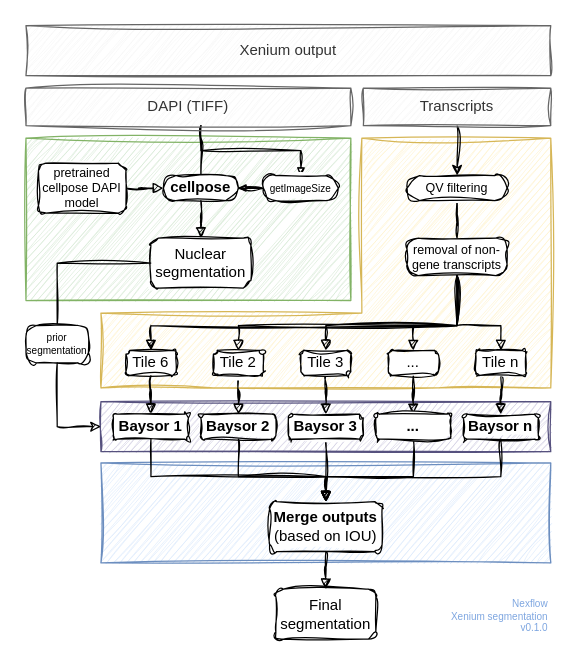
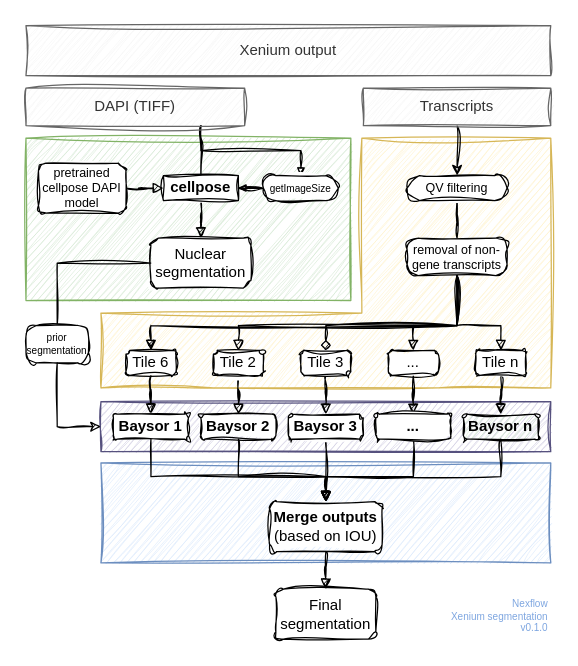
- <mxCell id="9" value="DAPI (TIFF)" style="rounded=0;whiteSpace=wrap;html=1;fillColor=#f5f5f5;fontColor=#333333;strokeColor=#666666;sketch=1;curveFitting=1;jiggle=2;" parent="1" vertex="1"><mxGeometry x="20" y="70" width="260" height="30" as="geometry" /></mxCell>
+ <mxCell id="9" value="DAPI (TIFF)" style="rounded=0;whiteSpace=wrap;html=1;fillColor=#f5f5f5;fontColor=#333333;strokeColor=#666666;sketch=1;curveFitting=1;jiggle=2;" parent="1" vertex="1"><mxGeometry x="20" y="70" width="175" height="30" as="geometry" /></mxCell>
- <mxCell id="15" value="cellpose" style="rounded=1;whiteSpace=wrap;html=1;arcSize=50;fontStyle=1;sketch=1;curveFitting=1;jiggle=2;" parent="1" vertex="1"><mxGeometry x="130" y="140" width="60" height="20" as="geometry" /></mxCell>
+ <mxCell id="15" value="cellpose" style="whiteSpace=wrap;html=1;arcSize=50;fontStyle=1;sketch=1;curveFitting=1;jiggle=2;rounded=0;" parent="1" vertex="1"><mxGeometry x="130" y="140" width="60" height="20" as="geometry" /></mxCell>
- <mxCell id="22" style="edgeStyle=orthogonalEdgeStyle;rounded=0;orthogonalLoop=1;jettySize=auto;html=1;entryX=0.5;entryY=0;entryDx=0;entryDy=0;endArrow=block;endFill=1;sketch=1;curveFitting=1;jiggle=2;" parent="1" source="25" target="31" edge="1"><mxGeometry relative="1" as="geometry"><Array as="points"><mxPoint x="365" y="260" /><mxPoint x="260" y="260" /></Array></mxGeometry></mxCell>
+ <mxCell id="22" style="edgeStyle=orthogonalEdgeStyle;rounded=0;orthogonalLoop=1;jettySize=auto;html=1;entryX=0.5;entryY=0;entryDx=0;entryDy=0;endArrow=diamond;endFill=1;sketch=1;curveFitting=1;jiggle=2;" parent="1" source="25" target="31" edge="1"><mxGeometry relative="1" as="geometry"><Array as="points"><mxPoint x="365" y="260" /><mxPoint x="260" y="260" /></Array></mxGeometry></mxCell>
- <mxCell id="45" value="Baysor n" style="rounded=1;whiteSpace=wrap;html=1;fontStyle=1;sketch=1;curveFitting=1;jiggle=2;" parent="1" vertex="1"><mxGeometry x="370" y="331" width="60" height="20" as="geometry" /></mxCell>
+ <mxCell id="45" value="Baysor n" style="rounded=1;whiteSpace=wrap;html=1;fontStyle=1;sketch=1;curveFitting=1;jiggle=2;fillColor=#d5e8d4;" parent="1" vertex="1"><mxGeometry x="370" y="331" width="60" height="20" as="geometry" /></mxCell>
